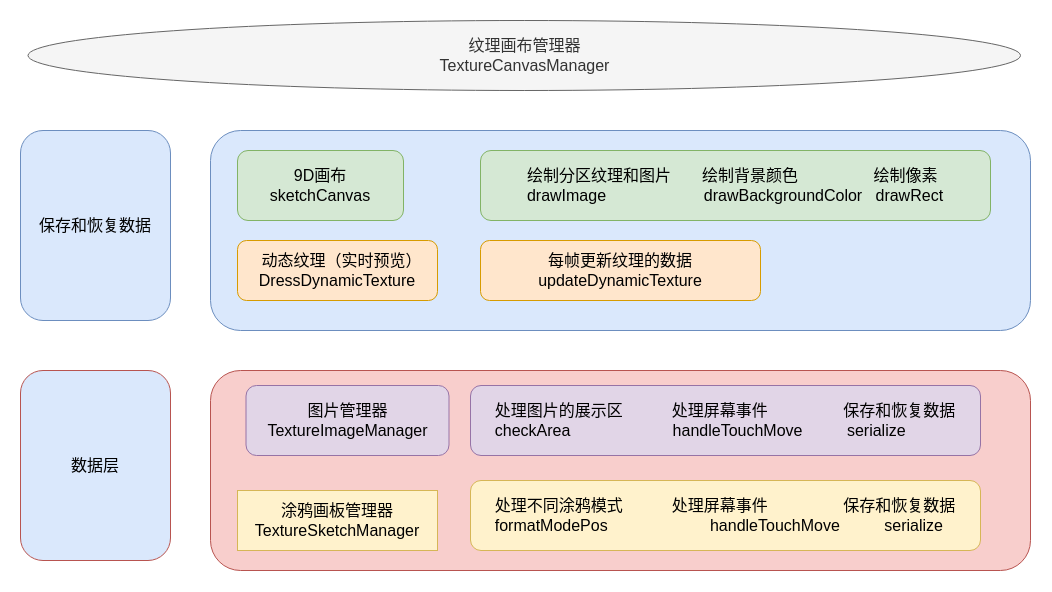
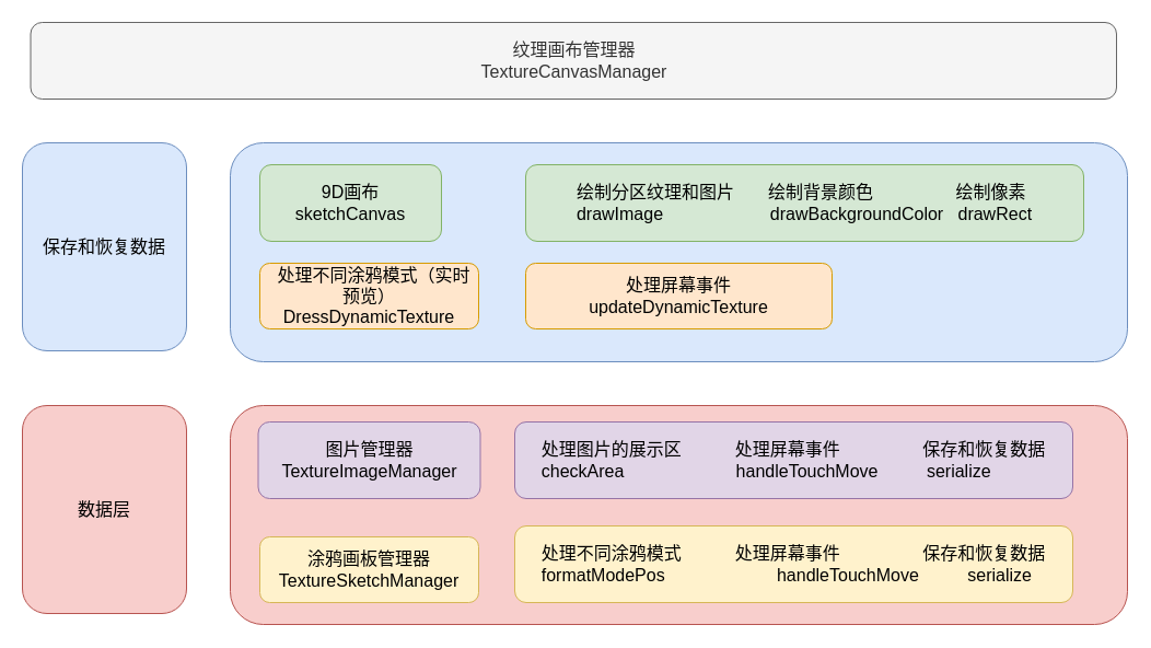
- <mxCell id="2" value="&lt;span style=&quot;font-size: 16px&quot;&gt;纹理画布管理器&lt;br&gt;TextureCanvasManager&lt;/span&gt;" style="ellipse;whiteSpace=wrap;html=1;fillColor=#f5f5f5;fontColor=#333333;strokeColor=#666666;" vertex="1" parent="1"><mxGeometry x="27.5" y="20" width="992.5" height="70" as="geometry" /></mxCell>
+ <mxCell id="2" value="&lt;span style=&quot;font-size: 16px&quot;&gt;纹理画布管理器&lt;br&gt;TextureCanvasManager&lt;/span&gt;" style="rounded=1;whiteSpace=wrap;html=1;fillColor=#f5f5f5;fontColor=#333333;strokeColor=#666666;" vertex="1" parent="1"><mxGeometry x="27.5" y="20" width="992.5" height="70" as="geometry" /></mxCell>
- <mxCell id="7" value="&lt;font style=&quot;font-size: 16px&quot;&gt;&amp;nbsp; 动态纹理（实时预览）&lt;br&gt;DressDynamicTexture&lt;br&gt;&lt;/font&gt;" style="rounded=1;whiteSpace=wrap;html=1;fillColor=#ffe6cc;strokeColor=#d79b00;" vertex="1" parent="1"><mxGeometry x="237" y="240" width="200" height="60" as="geometry" /></mxCell>
+ <mxCell id="7" value="&lt;font style=&quot;font-size: 16px&quot;&gt;&amp;nbsp; 处理不同涂鸦模式（实时预览）&lt;br&gt;DressDynamicTexture&lt;br&gt;&lt;/font&gt;" style="rounded=1;whiteSpace=wrap;html=1;fillColor=#ffe6cc;strokeColor=#d79b00;" vertex="1" parent="1"><mxGeometry x="237" y="240" width="200" height="60" as="geometry" /></mxCell>
- <mxCell id="8" value="&lt;font style=&quot;font-size: 16px&quot;&gt;每帧更新纹理的数据&lt;br&gt;updateDynamicTexture&lt;br&gt;&lt;/font&gt;" style="rounded=1;whiteSpace=wrap;html=1;fillColor=#ffe6cc;strokeColor=#d79b00;" vertex="1" parent="1"><mxGeometry x="480" y="240" width="280" height="60" as="geometry" /></mxCell>
+ <mxCell id="8" value="&lt;font style=&quot;font-size: 16px&quot;&gt;处理屏幕事件&lt;br&gt;updateDynamicTexture&lt;br&gt;&lt;/font&gt;" style="rounded=1;whiteSpace=wrap;html=1;fillColor=#ffe6cc;strokeColor=#d79b00;" vertex="1" parent="1"><mxGeometry x="480" y="240" width="280" height="60" as="geometry" /></mxCell>
- <mxCell id="11" value="&lt;font style=&quot;font-size: 16px&quot;&gt;图片管理器&lt;br&gt;TextureImageManager&lt;br&gt;&lt;/font&gt;" style="rounded=1;whiteSpace=wrap;html=1;fillColor=#e1d5e7;strokeColor=#9673a6;" vertex="1" parent="1"><mxGeometry x="245.5" y="385" width="203" height="70" as="geometry" /></mxCell>
+ <mxCell id="11" value="&lt;font style=&quot;font-size: 16px&quot;&gt;图片管理器&lt;br&gt;TextureImageManager&lt;br&gt;&lt;/font&gt;" style="rounded=1;whiteSpace=wrap;html=1;fillColor=#e1d5e7;strokeColor=#9673a6;" vertex="1" parent="1"><mxGeometry x="235.5" y="385" width="203" height="70" as="geometry" /></mxCell>
- <mxCell id="9" value="&lt;font style=&quot;font-size: 16px&quot;&gt;数据层&lt;br&gt;&lt;/font&gt;" style="rounded=1;whiteSpace=wrap;html=1;fillColor=#dae8fc;strokeColor=#b85450;" vertex="1" parent="1"><mxGeometry x="20" y="370" width="150" height="190" as="geometry" /></mxCell>
+ <mxCell id="9" value="&lt;font style=&quot;font-size: 16px&quot;&gt;数据层&lt;br&gt;&lt;/font&gt;" style="rounded=1;whiteSpace=wrap;html=1;fillColor=#f8cecc;strokeColor=#b85450;" vertex="1" parent="1"><mxGeometry x="20" y="370" width="150" height="190" as="geometry" /></mxCell>
- <mxCell id="13" value="&lt;font style=&quot;font-size: 16px&quot;&gt;涂鸦画板管理器&lt;br&gt;TextureSketchManager&lt;br&gt;&lt;/font&gt;" style="whiteSpace=wrap;html=1;fillColor=#fff2cc;strokeColor=#d6b656;rounded=0;" vertex="1" parent="1"><mxGeometry x="237" y="490" width="200" height="60" as="geometry" /></mxCell>
+ <mxCell id="13" value="&lt;font style=&quot;font-size: 16px&quot;&gt;涂鸦画板管理器&lt;br&gt;TextureSketchManager&lt;br&gt;&lt;/font&gt;" style="rounded=1;whiteSpace=wrap;html=1;fillColor=#fff2cc;strokeColor=#d6b656;" vertex="1" parent="1"><mxGeometry x="237" y="490" width="200" height="60" as="geometry" /></mxCell>
